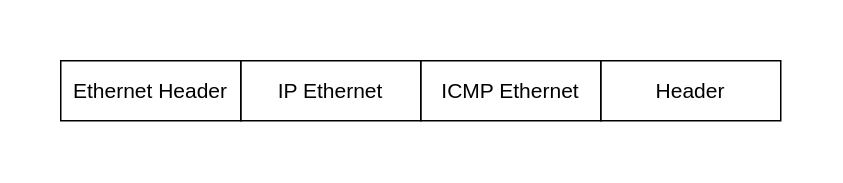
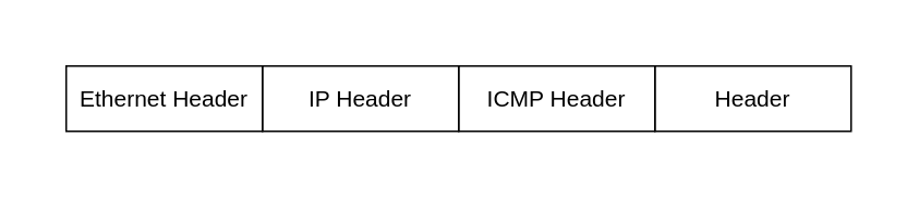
- <mxCell id="4" value="&lt;font color=&quot;#000000&quot;&gt;IP Ethernet&lt;/font&gt;" style="rounded=0;whiteSpace=wrap;html=1;fontSize=14;strokeColor=#000000;fillColor=none;" vertex="1" parent="1"><mxGeometry x="160" y="40" width="120" height="40" as="geometry" /></mxCell>
+ <mxCell id="4" value="&lt;font color=&quot;#000000&quot;&gt;IP Header&lt;/font&gt;" style="rounded=0;whiteSpace=wrap;html=1;fontSize=14;strokeColor=#000000;fillColor=none;" vertex="1" parent="1"><mxGeometry x="160" y="40" width="120" height="40" as="geometry" /></mxCell>
- <mxCell id="5" value="&lt;font color=&quot;#000000&quot;&gt;ICMP Ethernet&lt;/font&gt;" style="rounded=0;whiteSpace=wrap;html=1;fontSize=14;strokeColor=#000000;fillColor=none;" vertex="1" parent="1"><mxGeometry x="280" y="40" width="120" height="40" as="geometry" /></mxCell>
+ <mxCell id="5" value="&lt;font color=&quot;#000000&quot;&gt;ICMP Header&lt;/font&gt;" style="rounded=0;whiteSpace=wrap;html=1;fontSize=14;strokeColor=#000000;fillColor=none;" vertex="1" parent="1"><mxGeometry x="280" y="40" width="120" height="40" as="geometry" /></mxCell>
